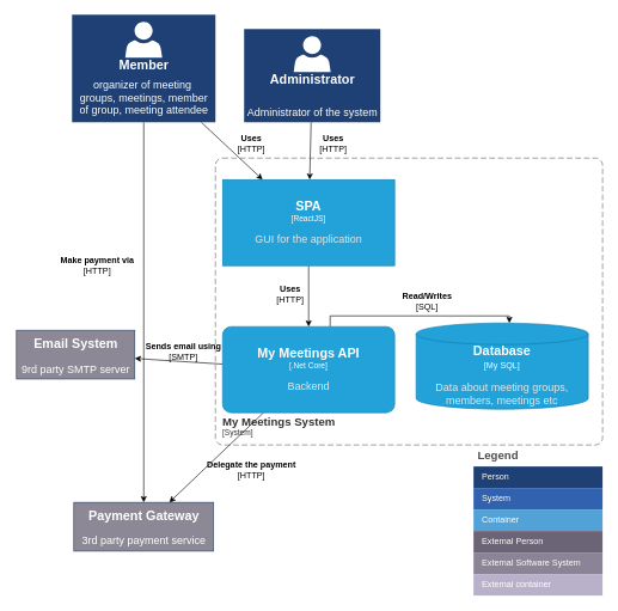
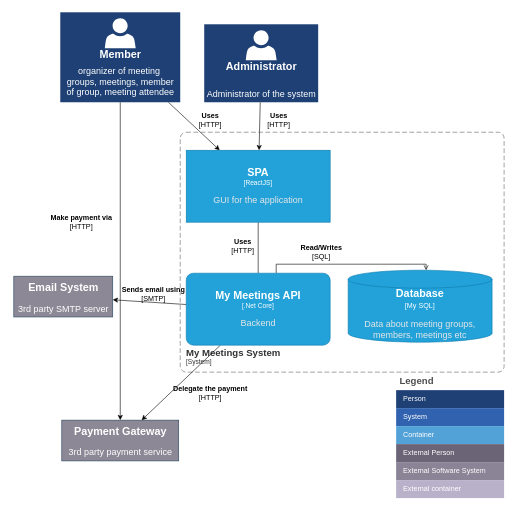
- <mxCell id="41" value="&lt;b&gt;Read/Writes&lt;/b&gt;&lt;div&gt;[SQL]&lt;/div&gt;" style="text;html=1;align=center;verticalAlign=middle;resizable=0;points=[];autosize=1;strokeColor=none;fillColor=none;" vertex="1" parent="1"><mxGeometry x="550" y="400" width="90" height="40" as="geometry" /></mxCell>
+ <mxCell id="41" value="&lt;b&gt;Read/Writes&lt;/b&gt;&lt;div&gt;[SQL]&lt;/div&gt;" style="text;html=1;align=center;verticalAlign=middle;resizable=0;points=[];autosize=1;strokeColor=none;fillColor=none;" vertex="1" parent="1"><mxGeometry x="490" y="400" width="90" height="40" as="geometry" /></mxCell>
- <mxCell id="36" style="edgeStyle=orthogonalEdgeStyle;rounded=0;orthogonalLoop=1;jettySize=auto;html=1;" edge="1" parent="1" source="39" target="33"><mxGeometry relative="1" as="geometry"><Array as="points"><mxPoint x="460" y="440" /><mxPoint x="710" y="440" /></Array></mxGeometry></mxCell>
+ <mxCell id="36" style="edgeStyle=orthogonalEdgeStyle;rounded=0;orthogonalLoop=1;jettySize=auto;html=1;endArrow=open;" edge="1" parent="1" source="39" target="33"><mxGeometry relative="1" as="geometry"><Array as="points"><mxPoint x="460" y="440" /><mxPoint x="710" y="440" /></Array></mxGeometry></mxCell>
- <mxCell id="34" style="edgeStyle=orthogonalEdgeStyle;rounded=0;orthogonalLoop=1;jettySize=auto;html=1;" edge="1" parent="1" source="35" target="39"><mxGeometry relative="1" as="geometry" /></mxCell>
+ <mxCell id="34" style="edgeStyle=orthogonalEdgeStyle;rounded=0;orthogonalLoop=1;jettySize=auto;html=1;endArrow=none;" edge="1" parent="1" source="35" target="39"><mxGeometry relative="1" as="geometry" /></mxCell>
- <mxCell id="32" value="&lt;span style=&quot;font-size: 15px;&quot;&gt;9rd party SMTP server&lt;/span&gt;" style="text;html=1;align=center;verticalAlign=middle;resizable=0;points=[];autosize=1;strokeColor=none;fillColor=none;fontColor=light-dark(#ffffff, #ededed);" vertex="1" parent="1"><mxGeometry y="500" width="170" height="30" as="geometry" x="20" /></mxCell>
+ <mxCell id="32" value="&lt;span style=&quot;font-size: 15px;&quot;&gt;3rd party SMTP server&lt;/span&gt;" style="text;html=1;align=center;verticalAlign=middle;resizable=0;points=[];autosize=1;strokeColor=none;fillColor=none;fontColor=light-dark(#ffffff, #ededed);" vertex="1" parent="1"><mxGeometry y="500" width="170" height="30" as="geometry" x="20" /></mxCell>
